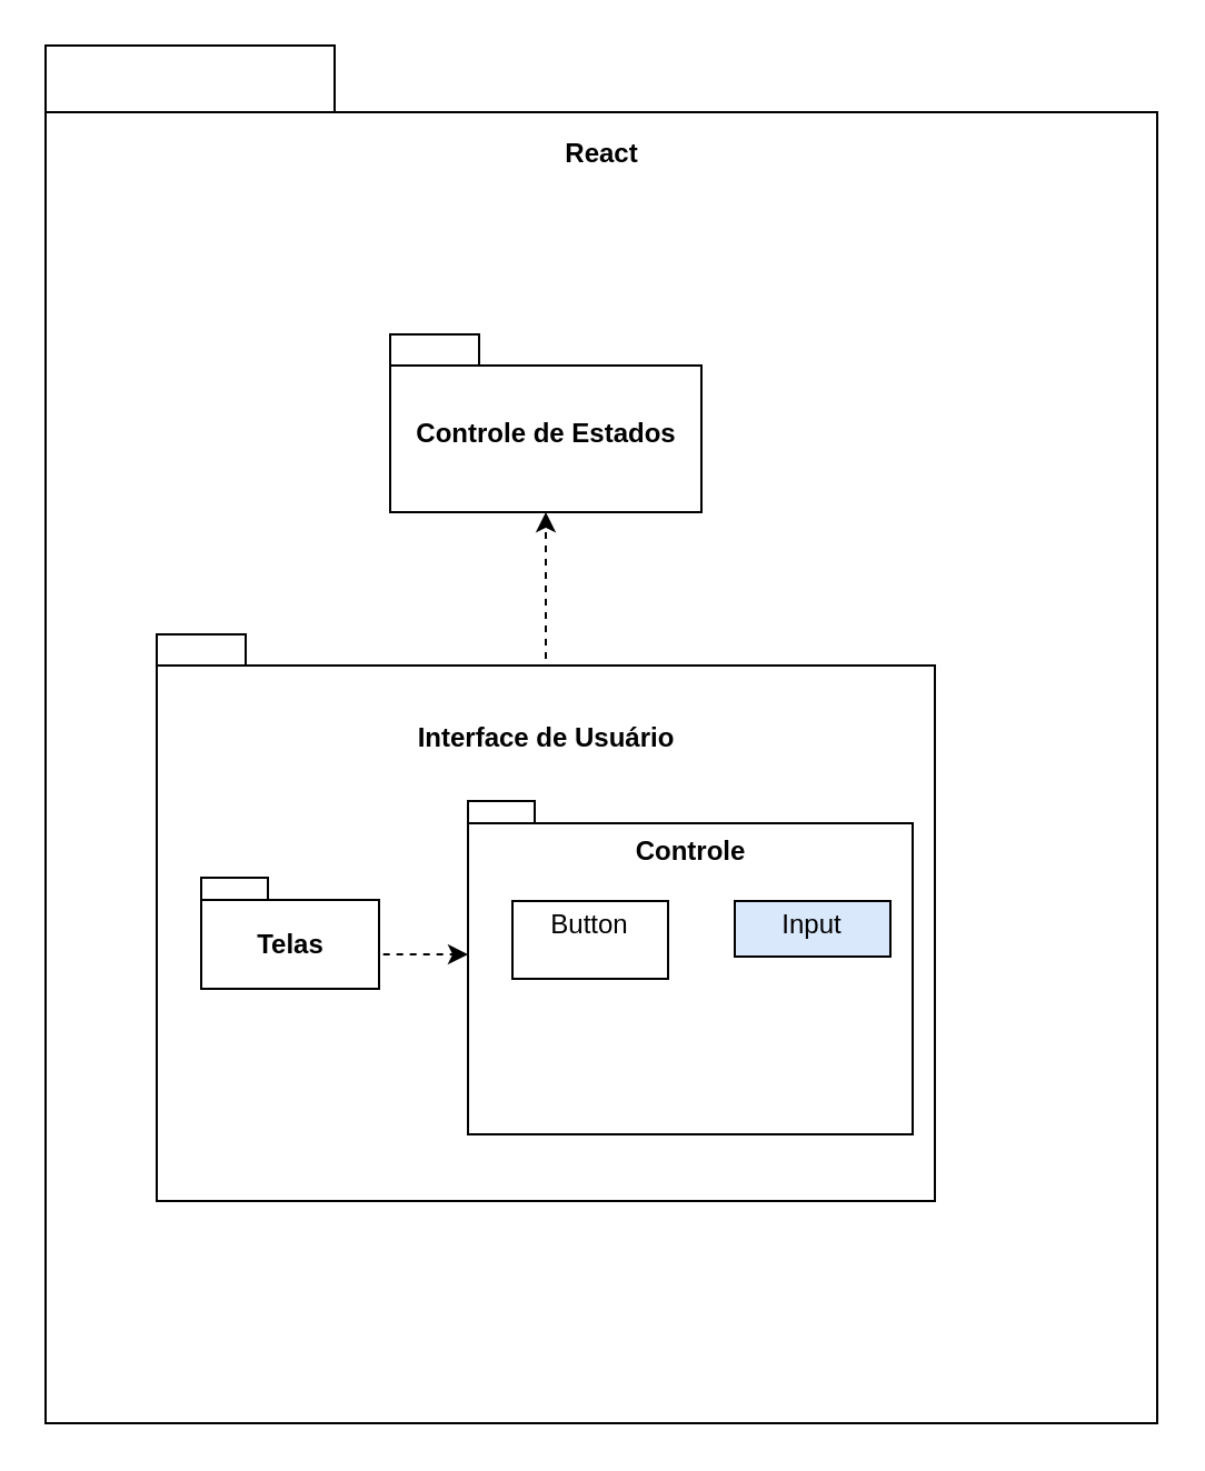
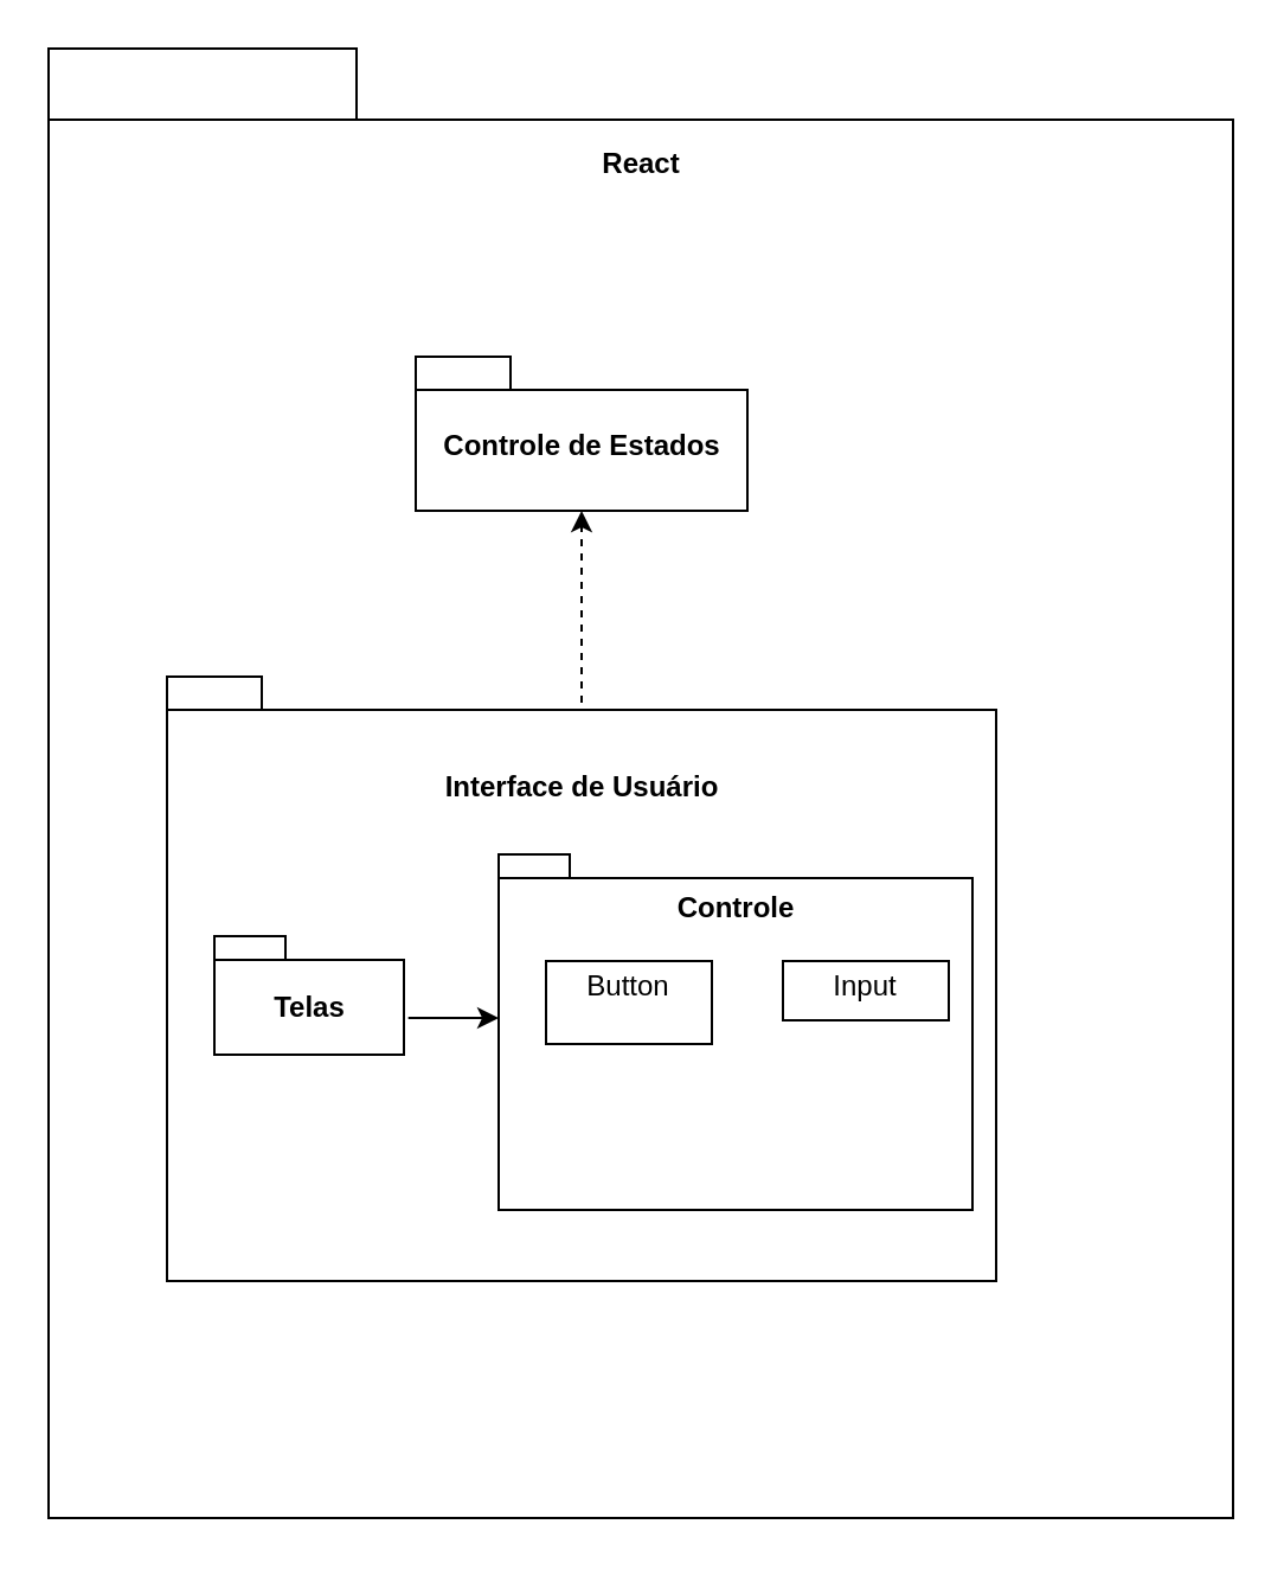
- <mxCell id="3" value="Controle de Estados" style="shape=folder;fontStyle=1;spacingTop=10;tabWidth=40;tabHeight=14;tabPosition=left;html=1;" parent="1" vertex="1"><mxGeometry x="175" y="150" width="140" height="80" as="geometry" /></mxCell>
+ <mxCell id="3" value="Controle de Estados" style="shape=folder;fontStyle=1;spacingTop=10;tabWidth=40;tabHeight=14;tabPosition=left;html=1;" parent="1" vertex="1"><mxGeometry x="175" y="150" width="140" height="65" as="geometry" /></mxCell>
- <mxCell id="7" value="&lt;p style=&quot;margin: 0px ; margin-top: 4px ; text-align: center&quot;&gt;Input&lt;/p&gt;" style="verticalAlign=top;align=left;overflow=fill;fontSize=12;fontFamily=Helvetica;html=1;fillColor=#dae8fc;" parent="1" vertex="1"><mxGeometry x="330" y="405" width="70" height="25" as="geometry" /></mxCell>
+ <mxCell id="7" value="&lt;p style=&quot;margin: 0px ; margin-top: 4px ; text-align: center&quot;&gt;Input&lt;/p&gt;" style="verticalAlign=top;align=left;overflow=fill;fontSize=12;fontFamily=Helvetica;html=1;" parent="1" vertex="1"><mxGeometry x="330" y="405" width="70" height="25" as="geometry" /></mxCell>
- <mxCell id="9" value="" style="endArrow=classic;html=1;rounded=0;exitX=1.023;exitY=0.689;exitDx=0;exitDy=0;exitPerimeter=0;entryX=0;entryY=0.46;entryDx=0;entryDy=0;entryPerimeter=0;dashed=1;" parent="1" source="5" target="6" edge="1"><mxGeometry width="50" height="50" relative="1" as="geometry"><mxPoint x="170" y="400" as="sourcePoint" /><mxPoint x="220" y="350" as="targetPoint" /></mxGeometry></mxCell>
+ <mxCell id="9" value="" style="endArrow=classic;html=1;rounded=0;exitX=1.023;exitY=0.689;exitDx=0;exitDy=0;exitPerimeter=0;entryX=0;entryY=0.46;entryDx=0;entryDy=0;entryPerimeter=0;dashed=0;" parent="1" source="5" target="6" edge="1"><mxGeometry width="50" height="50" relative="1" as="geometry"><mxPoint x="170" y="400" as="sourcePoint" /><mxPoint x="220" y="350" as="targetPoint" /></mxGeometry></mxCell>
